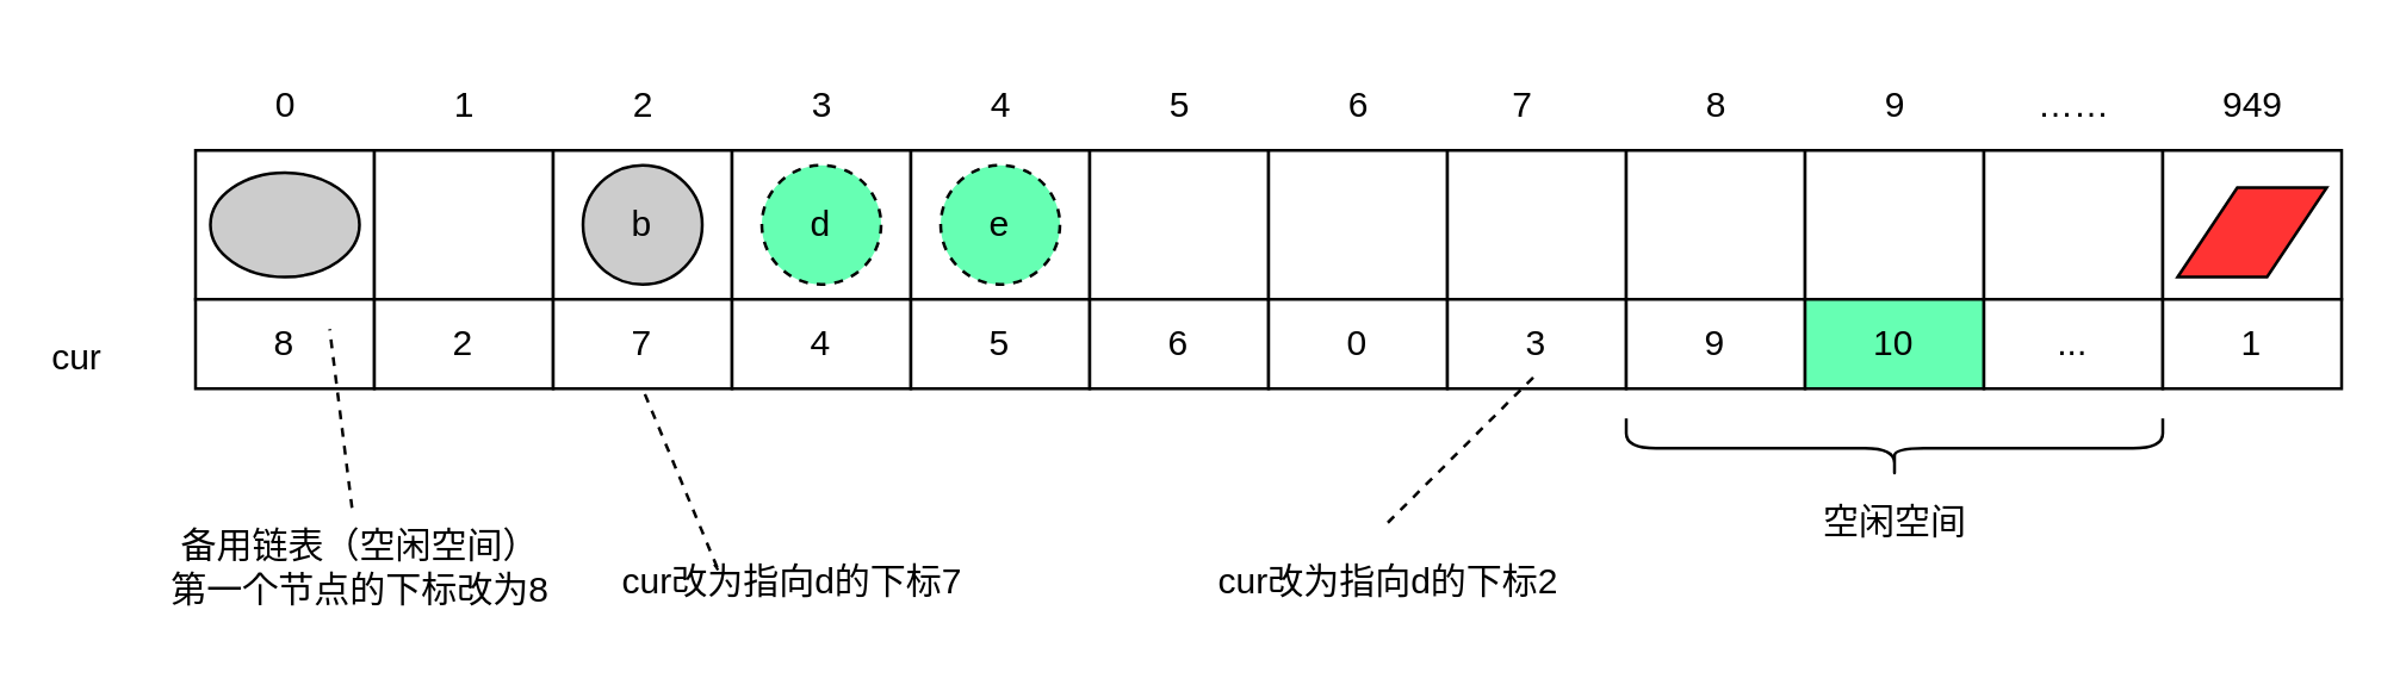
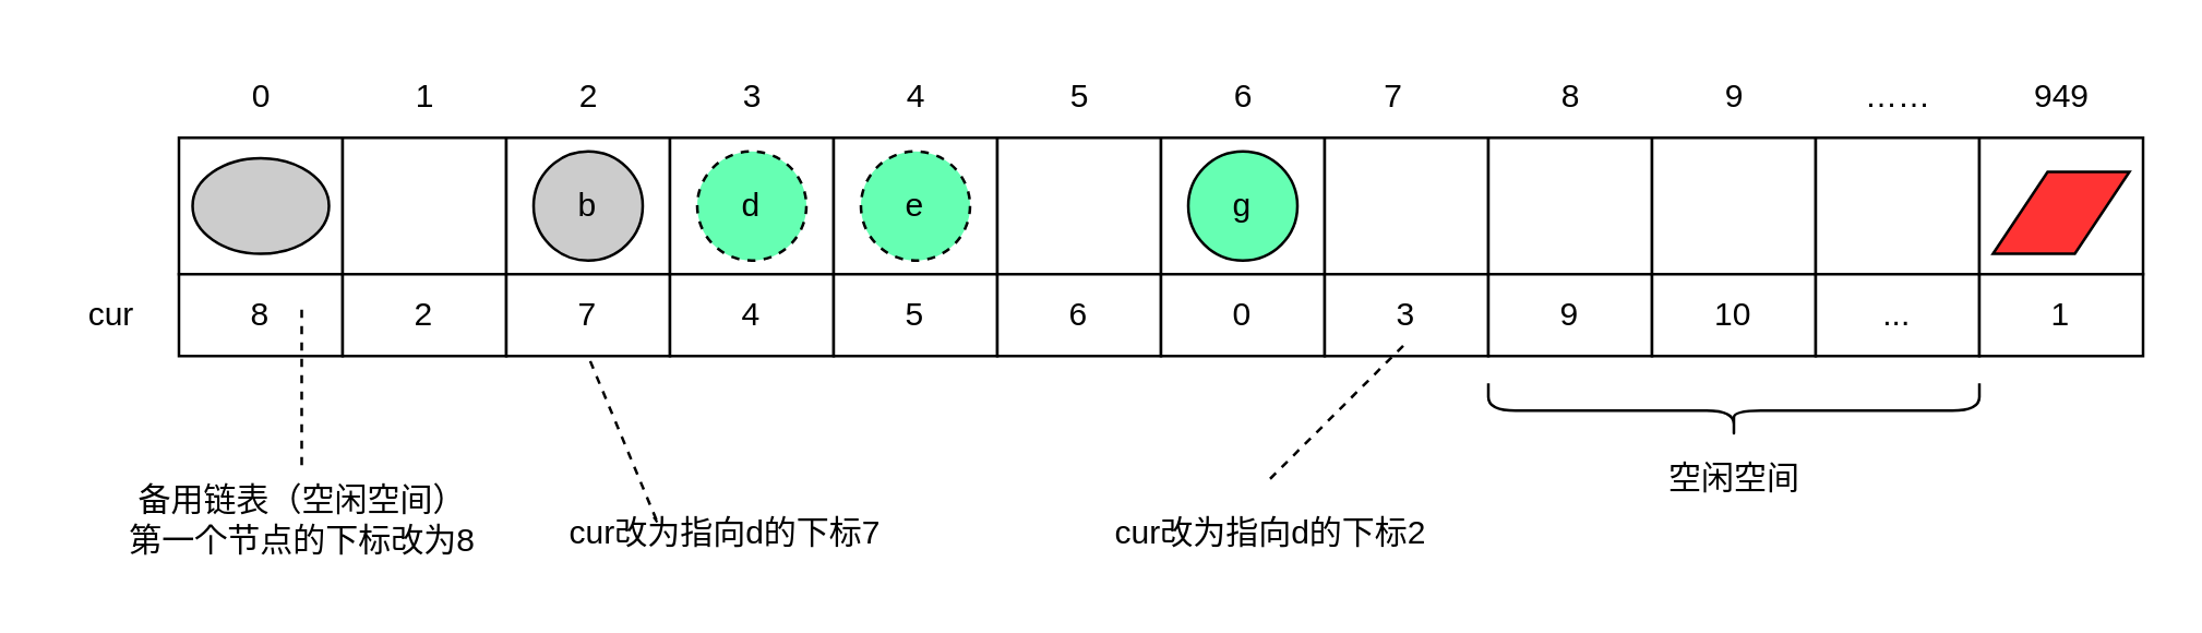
+ <mxCell id="50" value="g" style="ellipse;whiteSpace=wrap;html=1;aspect=fixed;fillColor=#66FFB3;" vertex="1" parent="1"><mxGeometry x="435" y="55" width="40" height="40" as="geometry" /></mxCell>
- <mxCell id="21" value="10" style="rounded=0;whiteSpace=wrap;html=1;fillColor=#66ffb3;" vertex="1" parent="1"><mxGeometry x="605" y="100" width="60" height="30" as="geometry" /></mxCell>
+ <mxCell id="21" value="10" style="rounded=0;whiteSpace=wrap;html=1;" vertex="1" parent="1"><mxGeometry x="605" y="100" width="60" height="30" as="geometry" /></mxCell>
- <mxCell id="26" value="cur" style="text;html=1;align=center;verticalAlign=middle;resizable=0;points=[];autosize=1;strokeColor=none;fillColor=none;" vertex="1" parent="1"><mxGeometry x="5" y="105" width="40" height="30" as="geometry" /></mxCell>
+ <mxCell id="26" value="cur" style="text;html=1;align=center;verticalAlign=middle;resizable=0;points=[];autosize=1;strokeColor=none;fillColor=none;" vertex="1" parent="1"><mxGeometry x="20" y="100" width="40" height="30" as="geometry" /></mxCell>
- <mxCell id="43" value="备用&lt;span style=&quot;background-color: transparent;&quot;&gt;链表（空闲空间）&lt;/span&gt;&lt;div&gt;&lt;span style=&quot;background-color: transparent;&quot;&gt;第一个节点的下标改为8&lt;/span&gt;&lt;/div&gt;" style="text;html=1;align=center;verticalAlign=middle;resizable=0;points=[];autosize=1;strokeColor=none;fillColor=none;" vertex="1" parent="1"><mxGeometry x="45" y="170" width="150" height="40" as="geometry" /></mxCell>
+ <mxCell id="43" value="备用&lt;span style=&quot;background-color: transparent;&quot;&gt;链表（空闲空间）&lt;/span&gt;&lt;div&gt;&lt;span style=&quot;background-color: transparent;&quot;&gt;第一个节点的下标改为8&lt;/span&gt;&lt;/div&gt;" style="text;html=1;align=center;verticalAlign=middle;resizable=0;points=[];autosize=1;strokeColor=none;fillColor=none;" vertex="1" parent="1"><mxGeometry x="35" y="170" width="150" height="40" as="geometry" /></mxCell>
